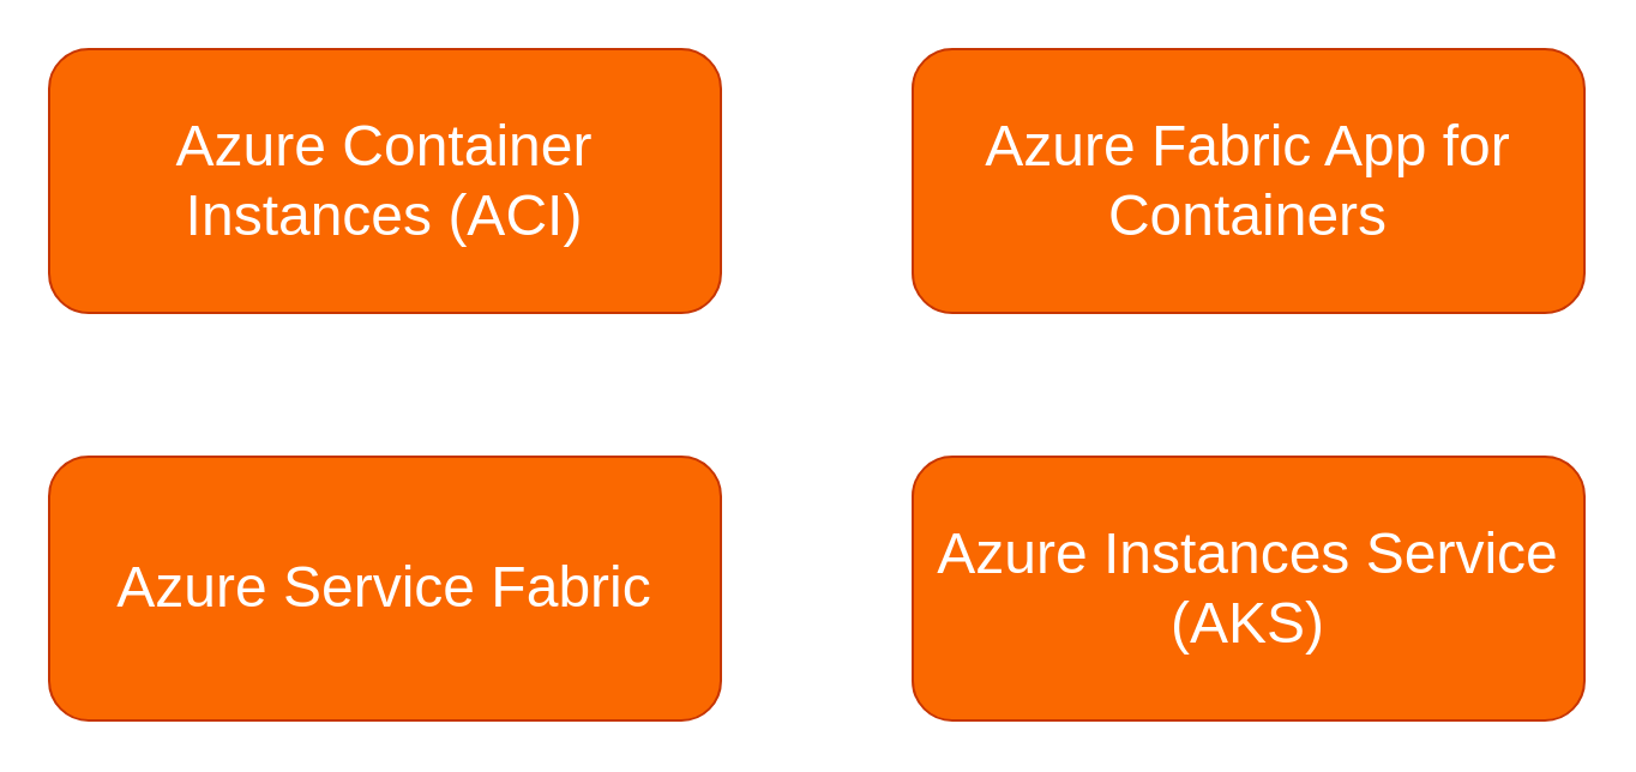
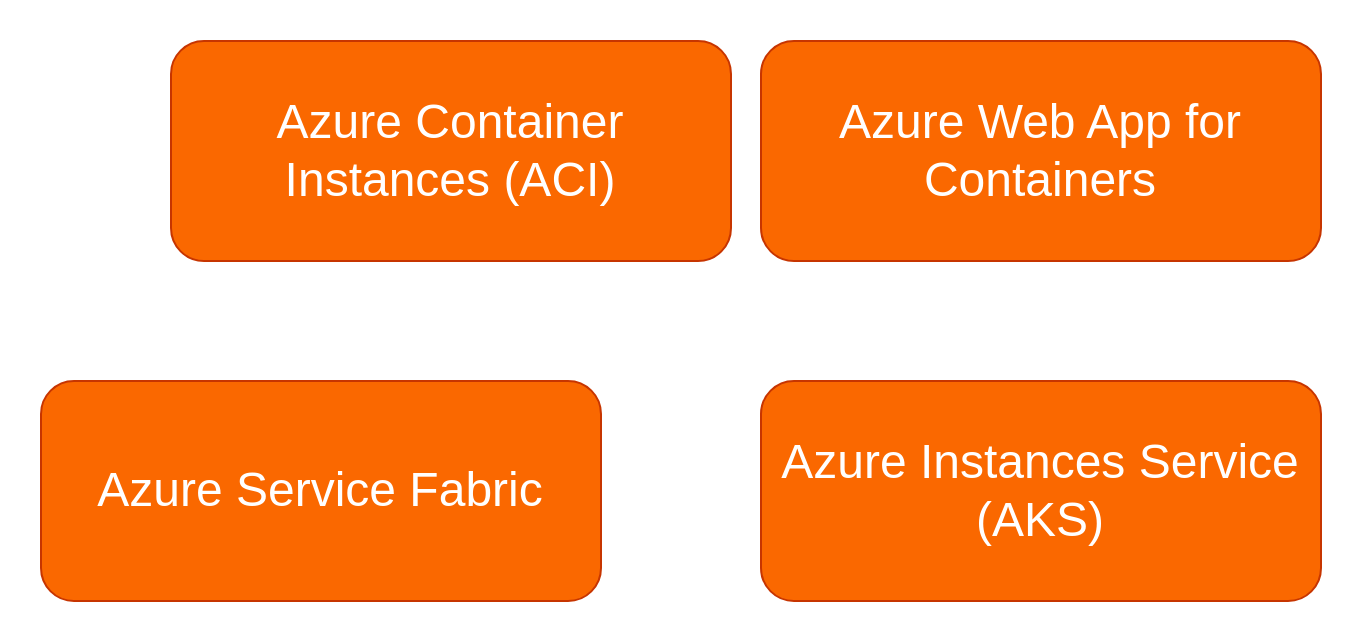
- <mxCell id="2" value="&lt;font style=&quot;font-size: 24px&quot;&gt;Azure Container Instances (ACI)&lt;/font&gt;" style="rounded=1;whiteSpace=wrap;html=1;fillColor=#fa6800;strokeColor=#C73500;fontColor=#ffffff;" vertex="1" parent="1"><mxGeometry x="20" y="20" width="280" height="110" as="geometry" /></mxCell>
+ <mxCell id="2" value="&lt;font style=&quot;font-size: 24px&quot;&gt;Azure Container Instances (ACI)&lt;/font&gt;" style="rounded=1;whiteSpace=wrap;html=1;fillColor=#fa6800;strokeColor=#C73500;fontColor=#ffffff;" vertex="1" parent="1"><mxGeometry x="85" y="20" width="280" height="110" as="geometry" /></mxCell>
- <mxCell id="3" value="&lt;font style=&quot;font-size: 24px&quot;&gt;Azure Fabric App for Containers&lt;/font&gt;" style="rounded=1;whiteSpace=wrap;html=1;fillColor=#fa6800;strokeColor=#C73500;fontColor=#ffffff;" vertex="1" parent="1"><mxGeometry x="380" y="20" width="280" height="110" as="geometry" /></mxCell>
+ <mxCell id="3" value="&lt;font style=&quot;font-size: 24px&quot;&gt;Azure Web App for Containers&lt;/font&gt;" style="rounded=1;whiteSpace=wrap;html=1;fillColor=#fa6800;strokeColor=#C73500;fontColor=#ffffff;" vertex="1" parent="1"><mxGeometry x="380" y="20" width="280" height="110" as="geometry" /></mxCell>
